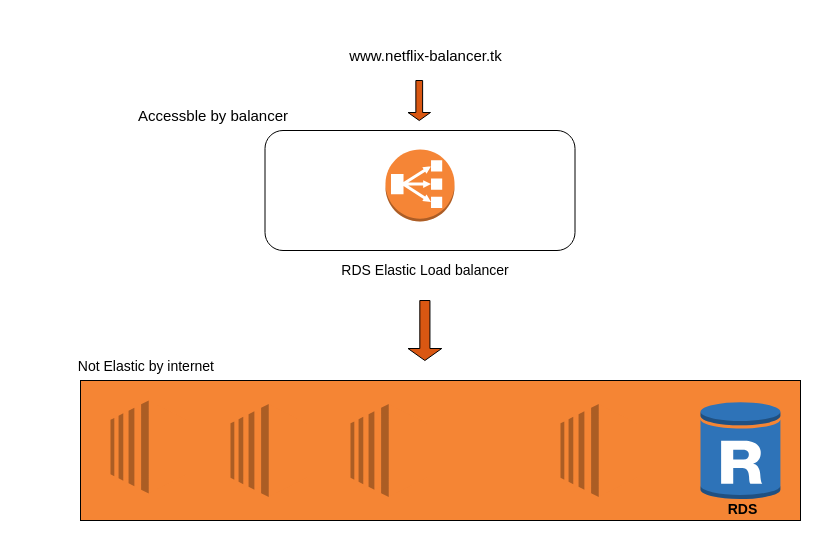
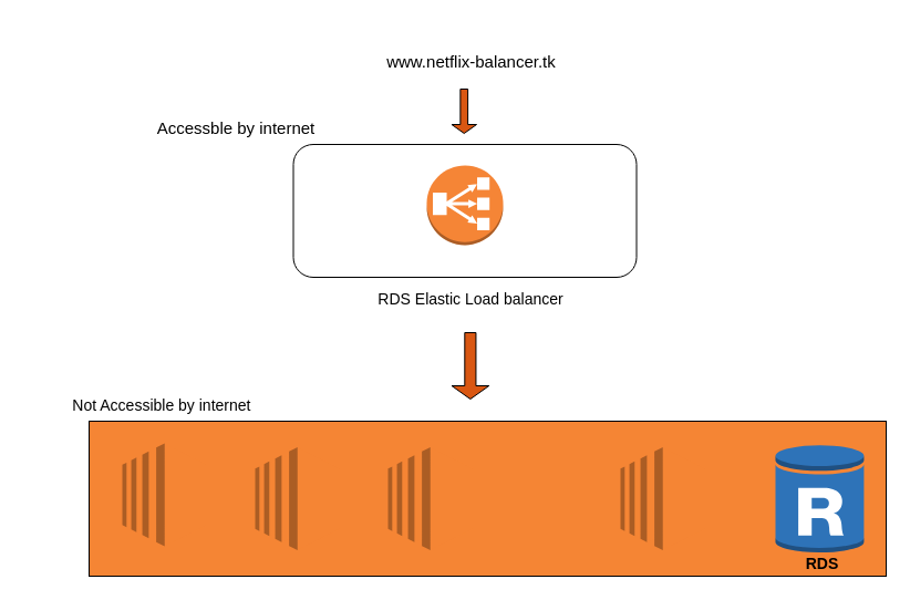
- <mxCell id="5" value="Accessble by balancer" style="text;strokeColor=none;align=center;fillColor=none;html=1;verticalAlign=middle;whiteSpace=wrap;rounded=0;fontSize=15;fontFamily=Helvetica;" vertex="1" parent="1"><mxGeometry x="104.5" y="90" width="215.5" height="50" as="geometry" /></mxCell>
+ <mxCell id="5" value="Accessble by internet" style="text;strokeColor=none;align=center;fillColor=none;html=1;verticalAlign=middle;whiteSpace=wrap;rounded=0;fontSize=15;fontFamily=Helvetica;" vertex="1" parent="1"><mxGeometry x="104.5" y="90" width="215.5" height="50" as="geometry" /></mxCell>
- <mxCell id="8" value="&lt;font style=&quot;font-size: 14px;&quot;&gt;Not Elastic by internet&lt;/font&gt;&amp;nbsp;" style="text;strokeColor=none;align=center;fillColor=none;html=1;verticalAlign=middle;whiteSpace=wrap;rounded=0;fontSize=15;fontFamily=Helvetica;" vertex="1" parent="1"><mxGeometry x="20" y="340" width="255.5" height="50" as="geometry" /></mxCell>
+ <mxCell id="8" value="&lt;font style=&quot;font-size: 14px;&quot;&gt;Not Accessible by internet&lt;/font&gt;&amp;nbsp;" style="text;strokeColor=none;align=center;fillColor=none;html=1;verticalAlign=middle;whiteSpace=wrap;rounded=0;fontSize=15;fontFamily=Helvetica;" vertex="1" parent="1"><mxGeometry x="20" y="340" width="255.5" height="50" as="geometry" /></mxCell>
